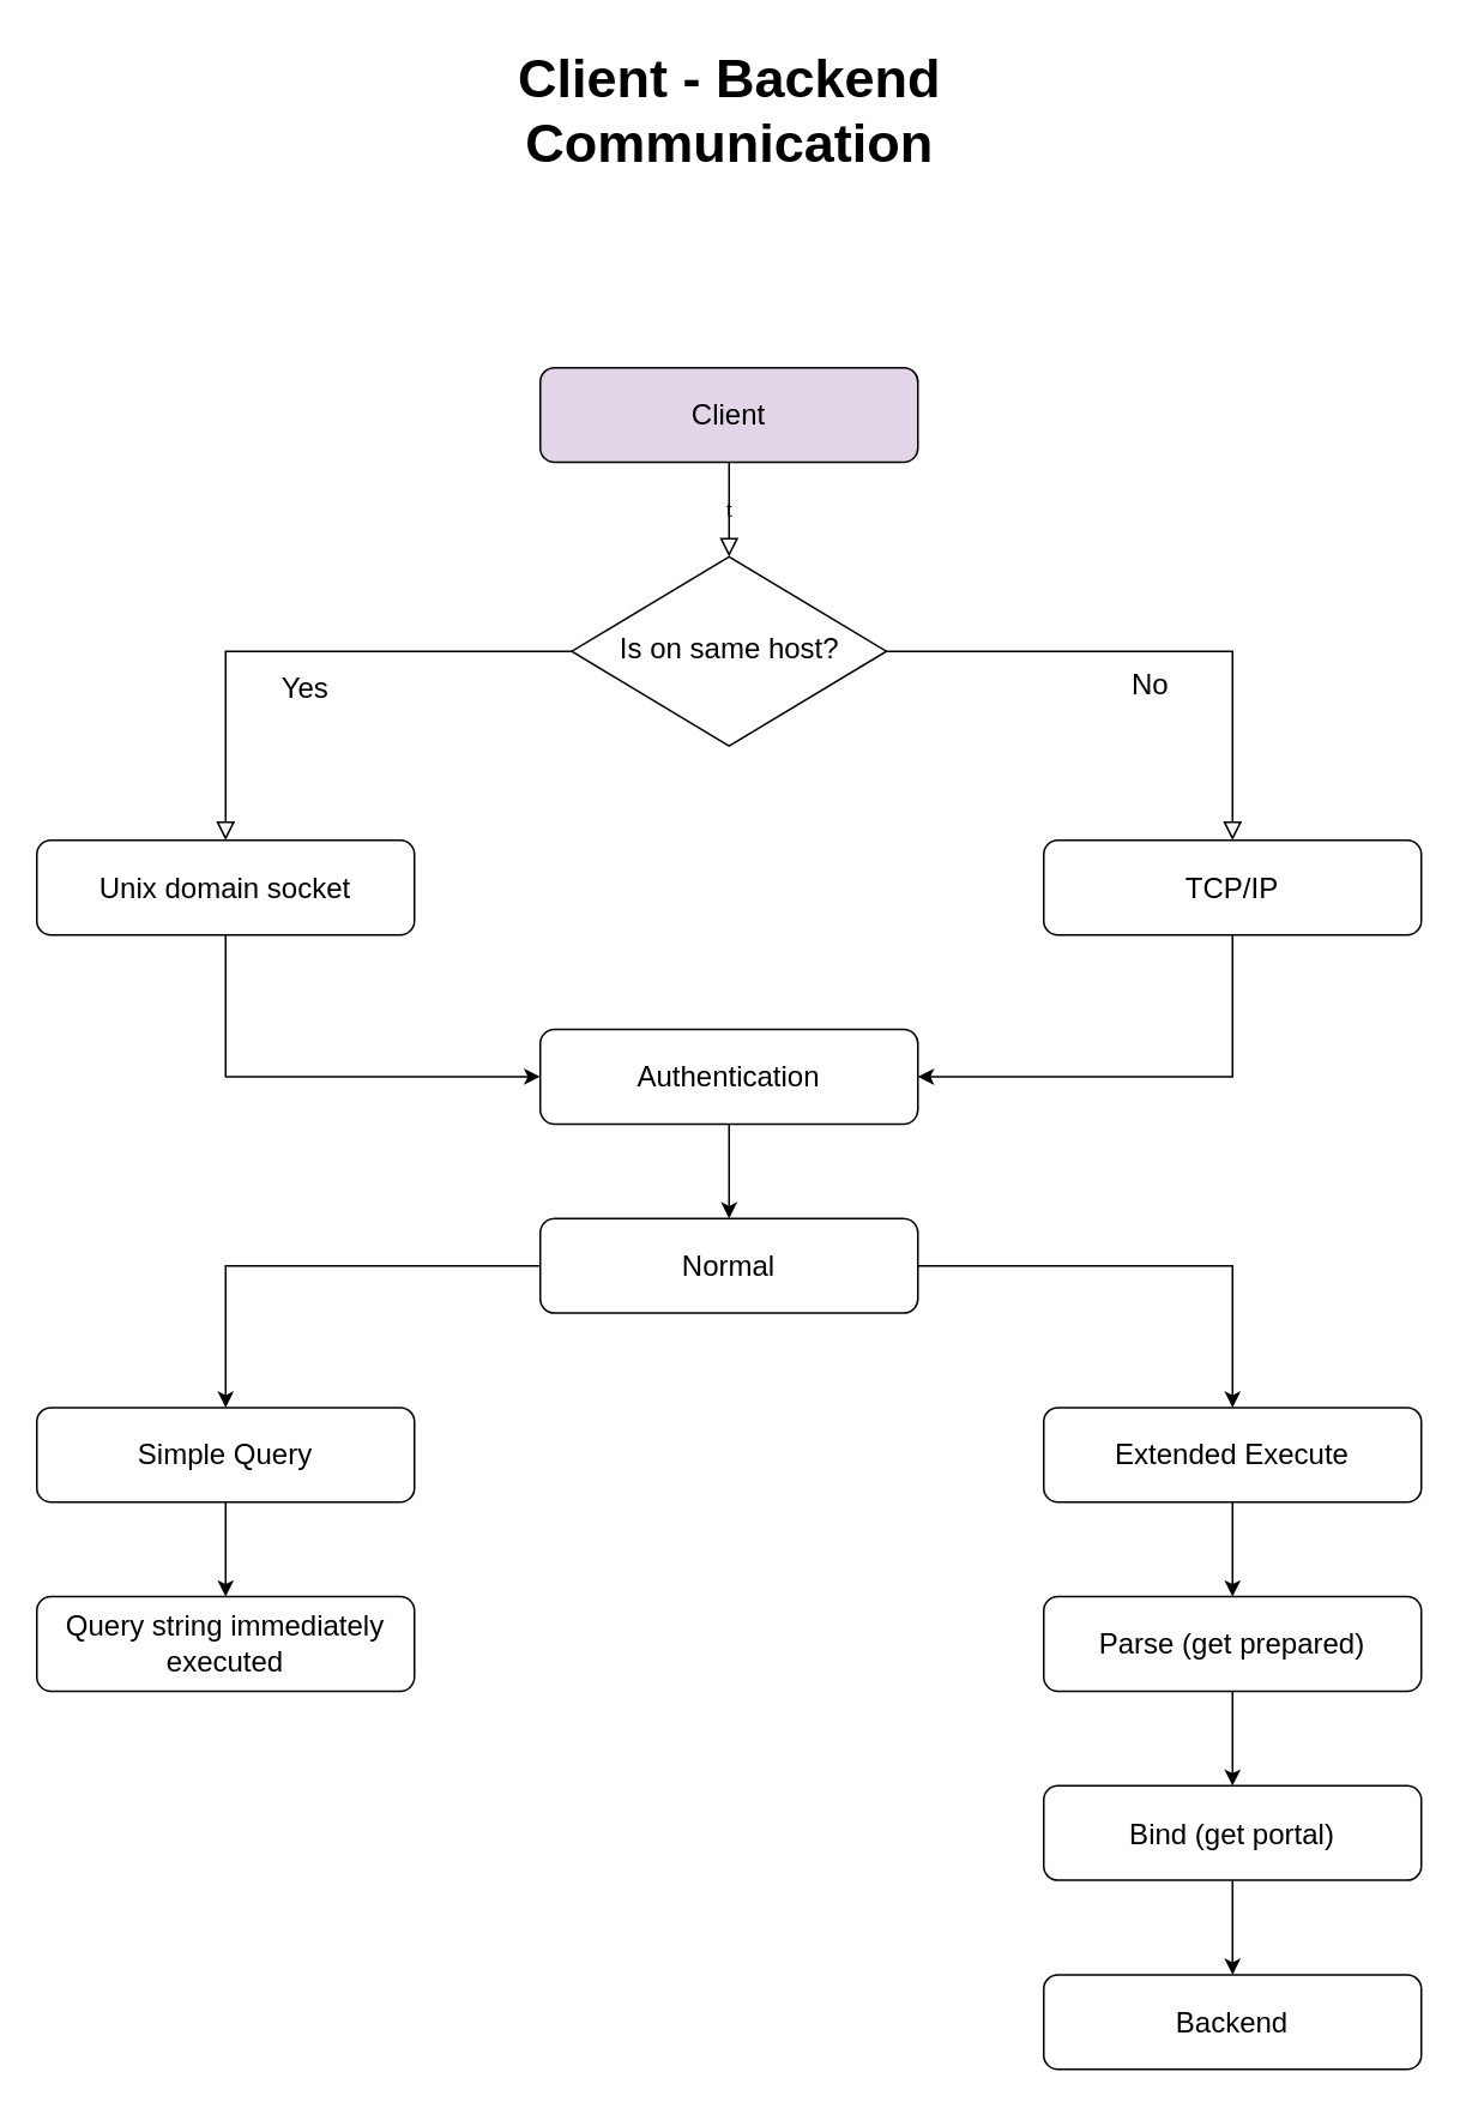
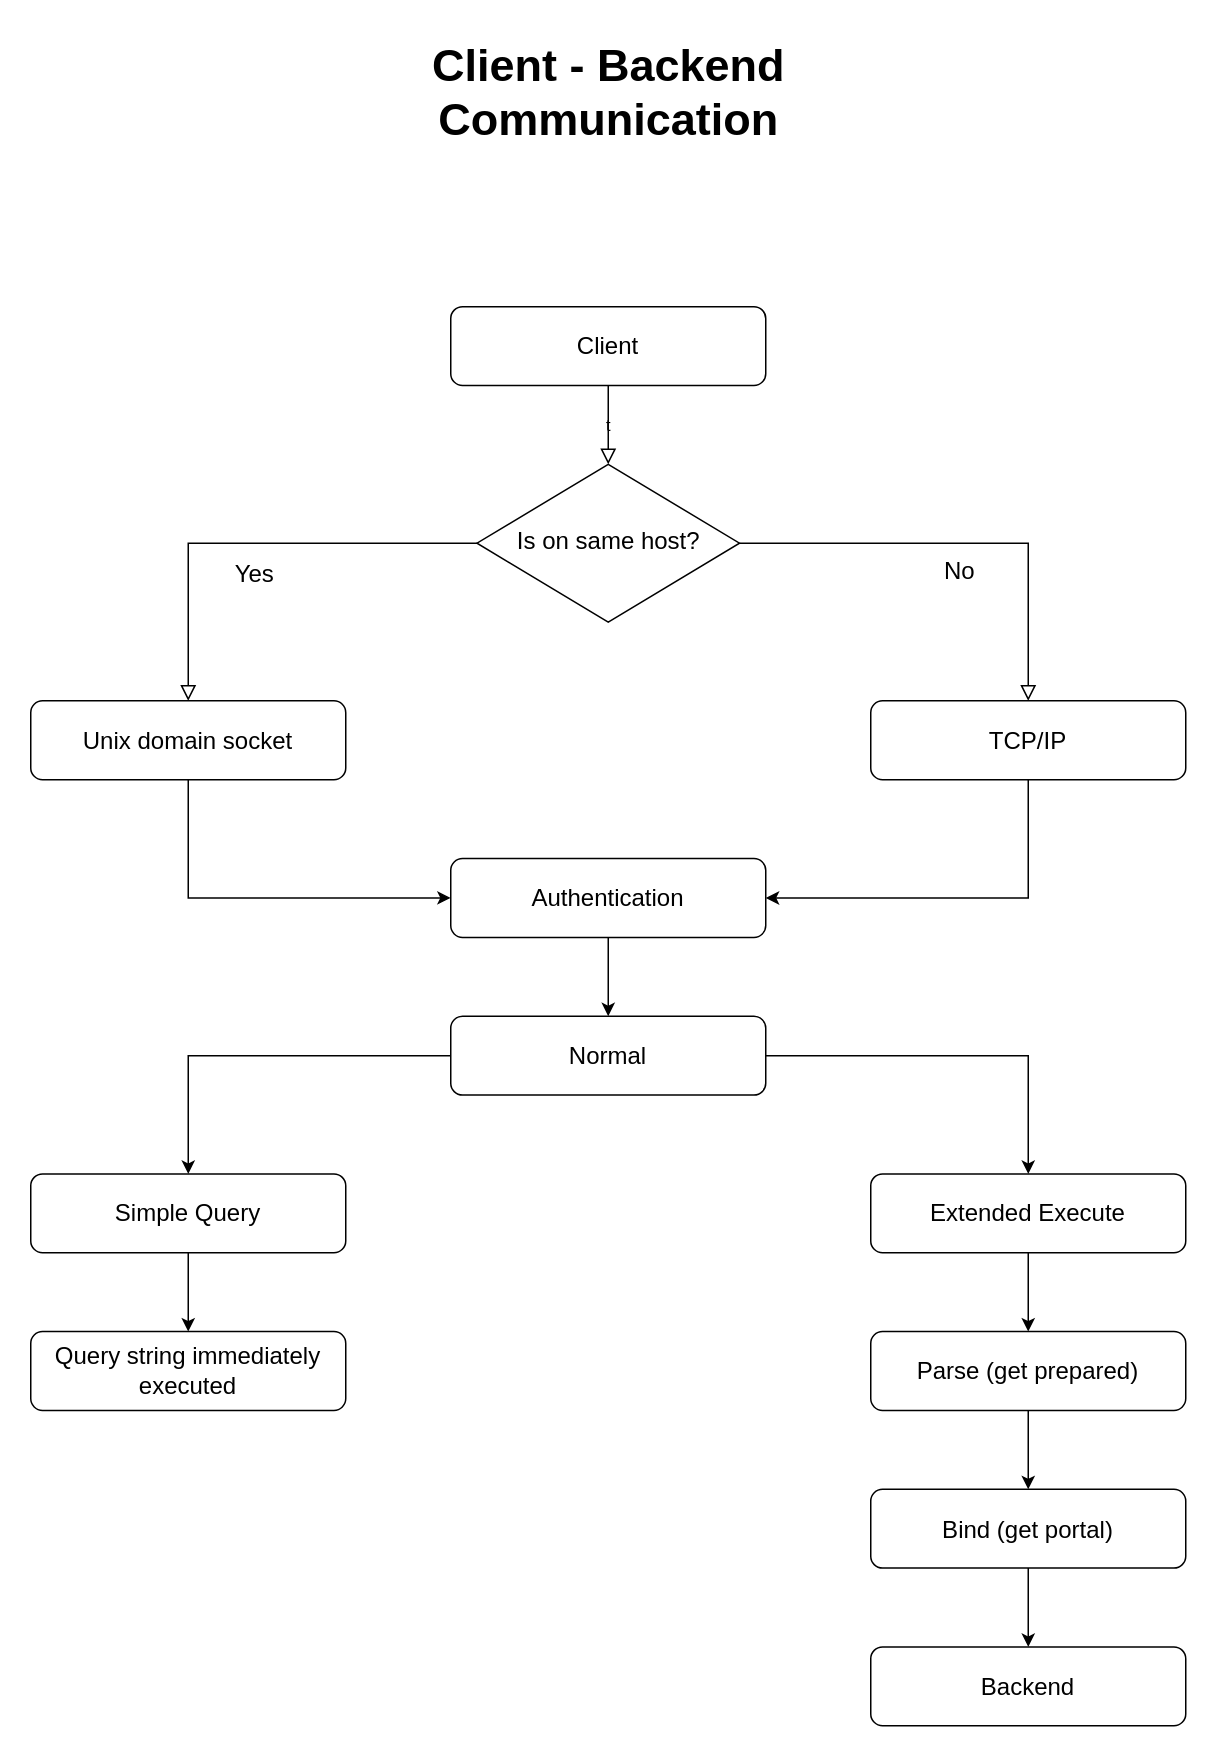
- <mxCell id="3" value="&lt;font style=&quot;font-size: 16px;&quot;&gt;Client&lt;/font&gt;" style="rounded=1;whiteSpace=wrap;html=1;fontSize=12;glass=0;strokeWidth=1;shadow=0;fillColor=#e1d5e7;" vertex="1" parent="1"><mxGeometry x="300" y="203.953" width="210" height="52.558" as="geometry" /></mxCell>
+ <mxCell id="3" value="&lt;font style=&quot;font-size: 16px;&quot;&gt;Client&lt;/font&gt;" style="rounded=1;whiteSpace=wrap;html=1;fontSize=12;glass=0;strokeWidth=1;shadow=0;" vertex="1" parent="1"><mxGeometry x="300" y="203.953" width="210" height="52.558" as="geometry" /></mxCell>
